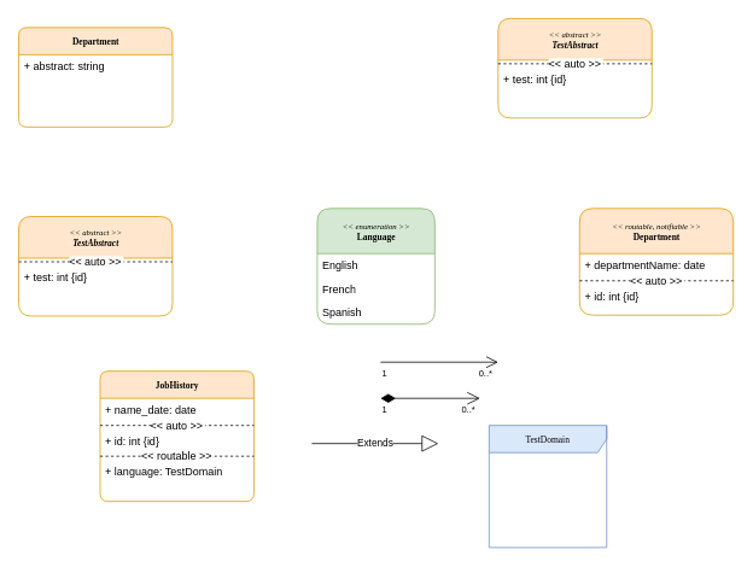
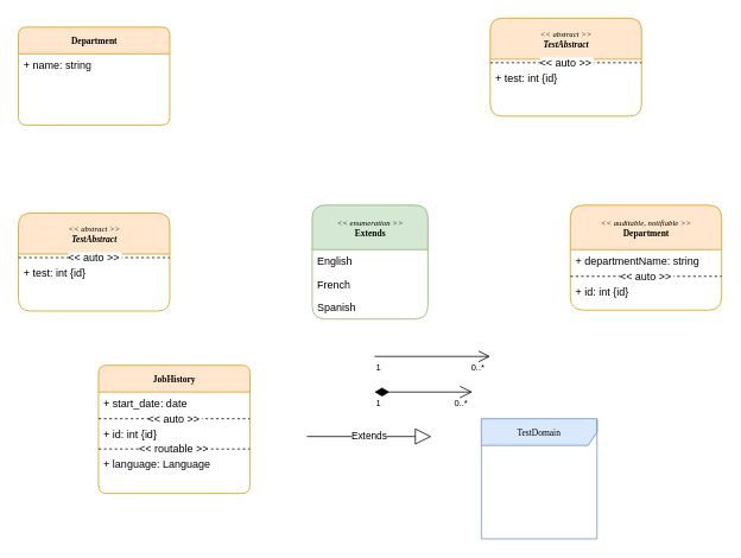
- <mxCell id="7" value="&lt;div&gt;+ abstract: string&lt;/div&gt;" style="text;html=1;strokeColor=none;fillColor=none;align=left;verticalAlign=top;spacingLeft=4;spacingRight=4;whiteSpace=wrap;overflow=hidden;rotatable=0;points=[[0,0.5],[1,0.5]];portConstraint=eastwest;" vertex="1" parent="6"><mxGeometry y="30" width="170" height="26" as="geometry" /></mxCell>
+ <mxCell id="7" value="&lt;div&gt;+ name: string&lt;/div&gt;" style="text;html=1;strokeColor=none;fillColor=none;align=left;verticalAlign=top;spacingLeft=4;spacingRight=4;whiteSpace=wrap;overflow=hidden;rotatable=0;points=[[0,0.5],[1,0.5]];portConstraint=eastwest;" vertex="1" parent="6"><mxGeometry y="30" width="170" height="26" as="geometry" /></mxCell>
- <mxCell id="2" value="&lt;div&gt;&lt;font size=&quot;1&quot;&gt;&lt;i style=&quot;font-size: 9px&quot;&gt;&amp;lt;&amp;lt; enumeration &amp;gt;&amp;gt;&lt;/i&gt;&lt;/font&gt;&lt;br&gt;&lt;/div&gt;&lt;div&gt;&lt;b&gt;Language&lt;/b&gt;&lt;/div&gt;" style="swimlane;html=1;fontStyle=0;childLayout=stackLayout;horizontal=1;startSize=50;fillColor=#d5e8d4;horizontalStack=0;resizeParent=1;resizeLast=0;collapsible=1;marginBottom=0;swimlaneFillColor=#ffffff;rounded=1;shadow=0;comic=0;labelBackgroundColor=none;strokeWidth=1;fontFamily=Verdana;fontSize=10;align=center;strokeColor=#82b366;arcSize=10;" vertex="1" parent="1"><mxGeometry x="350" y="230" width="130" height="128" as="geometry"><mxRectangle x="260" y="80" width="100" height="50" as="alternateBounds" /></mxGeometry></mxCell>
+ <mxCell id="2" value="&lt;div&gt;&lt;font size=&quot;1&quot;&gt;&lt;i style=&quot;font-size: 9px&quot;&gt;&amp;lt;&amp;lt; enumeration &amp;gt;&amp;gt;&lt;/i&gt;&lt;/font&gt;&lt;br&gt;&lt;/div&gt;&lt;div&gt;&lt;b&gt;Extends&lt;/b&gt;&lt;/div&gt;" style="swimlane;html=1;fontStyle=0;childLayout=stackLayout;horizontal=1;startSize=50;fillColor=#d5e8d4;horizontalStack=0;resizeParent=1;resizeLast=0;collapsible=1;marginBottom=0;swimlaneFillColor=#ffffff;rounded=1;shadow=0;comic=0;labelBackgroundColor=none;strokeWidth=1;fontFamily=Verdana;fontSize=10;align=center;strokeColor=#82b366;arcSize=10;" vertex="1" parent="1"><mxGeometry x="350" y="230" width="130" height="128" as="geometry"><mxRectangle x="260" y="80" width="100" height="50" as="alternateBounds" /></mxGeometry></mxCell>
- <mxCell id="14" value="&lt;div&gt;&lt;font size=&quot;1&quot;&gt;&lt;i style=&quot;font-size: 9px&quot;&gt;&amp;lt;&amp;lt; routable, notifiable &amp;gt;&amp;gt;&lt;/i&gt;&lt;/font&gt;&lt;br&gt;&lt;/div&gt;&lt;div&gt;&lt;b&gt;Department&lt;/b&gt;&lt;/div&gt;" style="swimlane;html=1;fontStyle=0;childLayout=stackLayout;horizontal=1;startSize=50;fillColor=#ffe6cc;horizontalStack=0;resizeParent=1;resizeLast=0;collapsible=1;marginBottom=0;swimlaneFillColor=#ffffff;rounded=1;shadow=0;comic=0;labelBackgroundColor=none;strokeWidth=1;fontFamily=Verdana;fontSize=10;align=center;strokeColor=#d79b00;arcSize=10;" vertex="1" parent="1"><mxGeometry x="640" y="230" width="170" height="118" as="geometry"><mxRectangle x="260" y="80" width="100" height="50" as="alternateBounds" /></mxGeometry></mxCell>
+ <mxCell id="14" value="&lt;div&gt;&lt;font size=&quot;1&quot;&gt;&lt;i style=&quot;font-size: 9px&quot;&gt;&amp;lt;&amp;lt; auditable, notifiable &amp;gt;&amp;gt;&lt;/i&gt;&lt;/font&gt;&lt;br&gt;&lt;/div&gt;&lt;div&gt;&lt;b&gt;Department&lt;/b&gt;&lt;/div&gt;" style="swimlane;html=1;fontStyle=0;childLayout=stackLayout;horizontal=1;startSize=50;fillColor=#ffe6cc;horizontalStack=0;resizeParent=1;resizeLast=0;collapsible=1;marginBottom=0;swimlaneFillColor=#ffffff;rounded=1;shadow=0;comic=0;labelBackgroundColor=none;strokeWidth=1;fontFamily=Verdana;fontSize=10;align=center;strokeColor=#d79b00;arcSize=10;" vertex="1" parent="1"><mxGeometry x="640" y="230" width="170" height="118" as="geometry"><mxRectangle x="260" y="80" width="100" height="50" as="alternateBounds" /></mxGeometry></mxCell>
- <mxCell id="15" value="&lt;div&gt;+ departmentName: date&lt;/div&gt;" style="text;html=1;strokeColor=none;fillColor=none;align=left;verticalAlign=top;spacingLeft=4;spacingRight=4;whiteSpace=wrap;overflow=hidden;rotatable=0;points=[[0,0.5],[1,0.5]];portConstraint=eastwest;" vertex="1" parent="14"><mxGeometry y="50" width="170" height="26" as="geometry" /></mxCell>
+ <mxCell id="15" value="&lt;div&gt;+ departmentName: string&lt;/div&gt;" style="text;html=1;strokeColor=none;fillColor=none;align=left;verticalAlign=top;spacingLeft=4;spacingRight=4;whiteSpace=wrap;overflow=hidden;rotatable=0;points=[[0,0.5],[1,0.5]];portConstraint=eastwest;" vertex="1" parent="14"><mxGeometry y="50" width="170" height="26" as="geometry" /></mxCell>
- <mxCell id="19" value="&lt;div&gt;+ name_date: date&lt;br&gt;&lt;/div&gt;" style="text;html=1;strokeColor=none;fillColor=none;align=left;verticalAlign=top;spacingLeft=4;spacingRight=4;whiteSpace=wrap;overflow=hidden;rotatable=0;points=[[0,0.5],[1,0.5]];portConstraint=eastwest;" vertex="1" parent="18"><mxGeometry y="30" width="170" height="26" as="geometry" /></mxCell>
+ <mxCell id="19" value="&lt;div&gt;+ start_date: date&lt;br&gt;&lt;/div&gt;" style="text;html=1;strokeColor=none;fillColor=none;align=left;verticalAlign=top;spacingLeft=4;spacingRight=4;whiteSpace=wrap;overflow=hidden;rotatable=0;points=[[0,0.5],[1,0.5]];portConstraint=eastwest;" vertex="1" parent="18"><mxGeometry y="30" width="170" height="26" as="geometry" /></mxCell>
- <mxCell id="23" value="&lt;div&gt;+ language: TestDomain&lt;/div&gt;" style="text;html=1;strokeColor=none;fillColor=none;align=left;verticalAlign=top;spacingLeft=4;spacingRight=4;whiteSpace=wrap;overflow=hidden;rotatable=0;points=[[0,0.5],[1,0.5]];portConstraint=eastwest;" vertex="1" parent="18"><mxGeometry y="98" width="170" height="26" as="geometry" /></mxCell>
+ <mxCell id="23" value="&lt;div&gt;+ language: Language&lt;/div&gt;" style="text;html=1;strokeColor=none;fillColor=none;align=left;verticalAlign=top;spacingLeft=4;spacingRight=4;whiteSpace=wrap;overflow=hidden;rotatable=0;points=[[0,0.5],[1,0.5]];portConstraint=eastwest;" vertex="1" parent="18"><mxGeometry y="98" width="170" height="26" as="geometry" /></mxCell>
